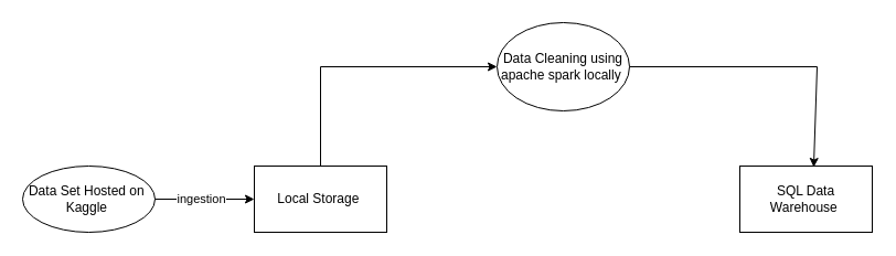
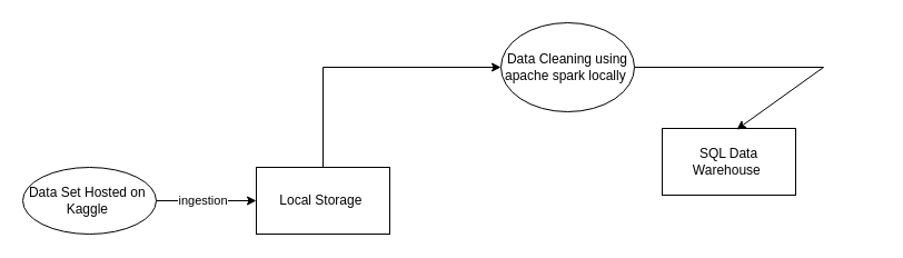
- <mxCell id="3" value="SQL Data Warehouse&amp;nbsp;" style="rounded=0;whiteSpace=wrap;html=1;" vertex="1" parent="1"><mxGeometry x="670" y="150" width="120" height="60" as="geometry" /></mxCell>
+ <mxCell id="3" value="SQL Data Warehouse&amp;nbsp;" style="rounded=0;whiteSpace=wrap;html=1;" vertex="1" parent="1"><mxGeometry x="595" y="115" width="120" height="60" as="geometry" /></mxCell>
